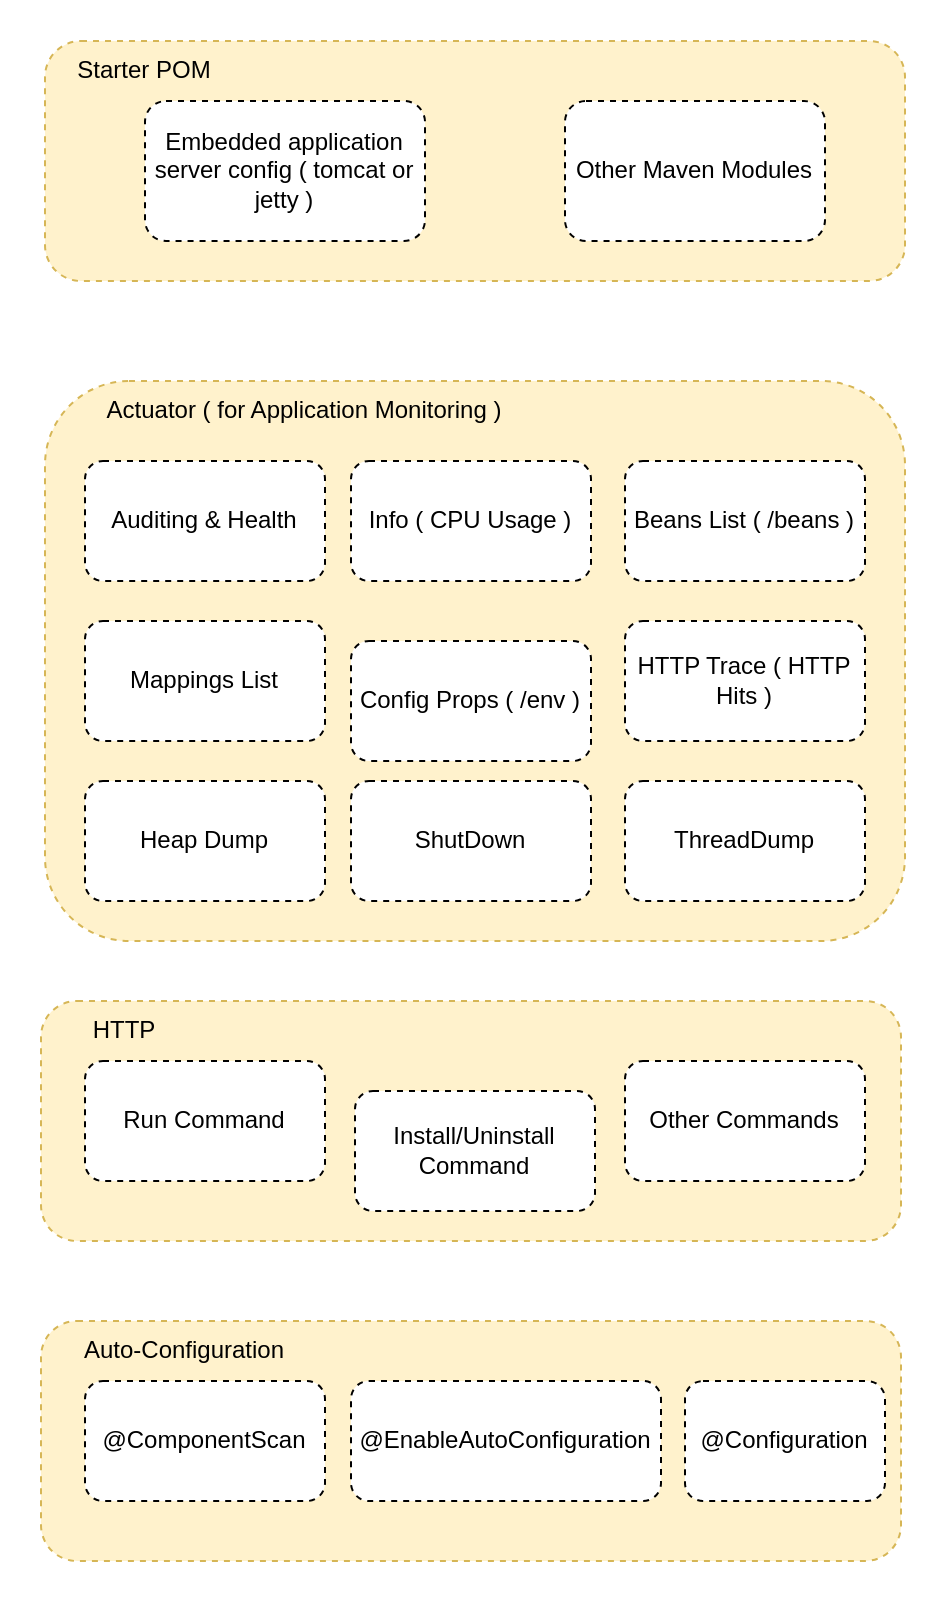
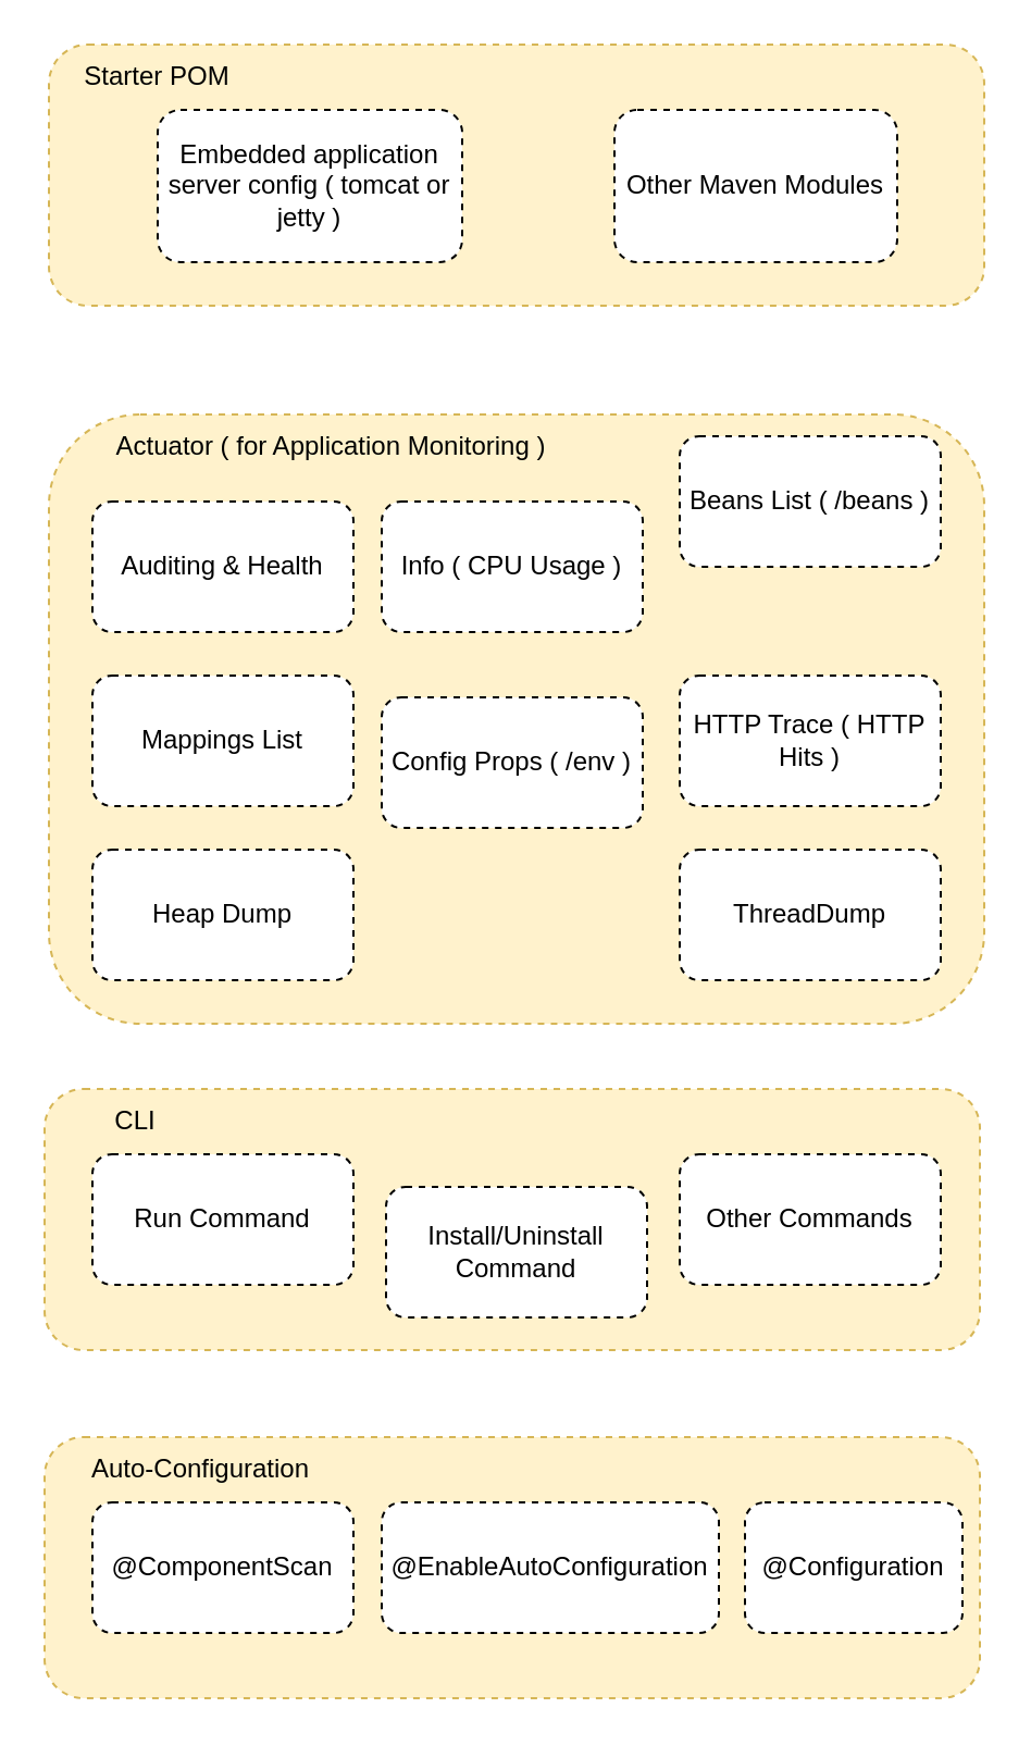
- <mxCell id="9" value="Beans List ( /beans )" style="rounded=1;whiteSpace=wrap;html=1;dashed=1;" vertex="1" parent="1"><mxGeometry x="312" y="230" width="120" height="60" as="geometry" /></mxCell>
+ <mxCell id="9" value="Beans List ( /beans )" style="rounded=1;whiteSpace=wrap;html=1;dashed=1;" vertex="1" parent="1"><mxGeometry x="312" y="200" width="120" height="60" as="geometry" /></mxCell>
- <mxCell id="14" value="ShutDown" style="rounded=1;whiteSpace=wrap;html=1;dashed=1;" vertex="1" parent="1"><mxGeometry x="175" y="390" width="120" height="60" as="geometry" /></mxCell>
- <mxCell id="19" value="HTTP" style="text;html=1;strokeColor=none;fillColor=none;align=center;verticalAlign=middle;whiteSpace=wrap;rounded=0;dashed=1;" vertex="1" parent="1"><mxGeometry x="32" y="500" width="60" height="30" as="geometry" /></mxCell>
+ <mxCell id="19" value="CLI" style="text;html=1;strokeColor=none;fillColor=none;align=center;verticalAlign=middle;whiteSpace=wrap;rounded=0;dashed=1;" vertex="1" parent="1"><mxGeometry x="32" y="500" width="60" height="30" as="geometry" /></mxCell>
